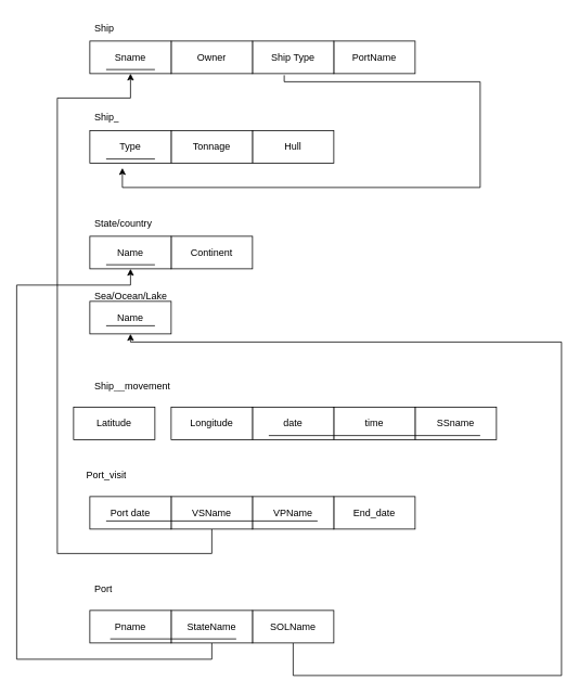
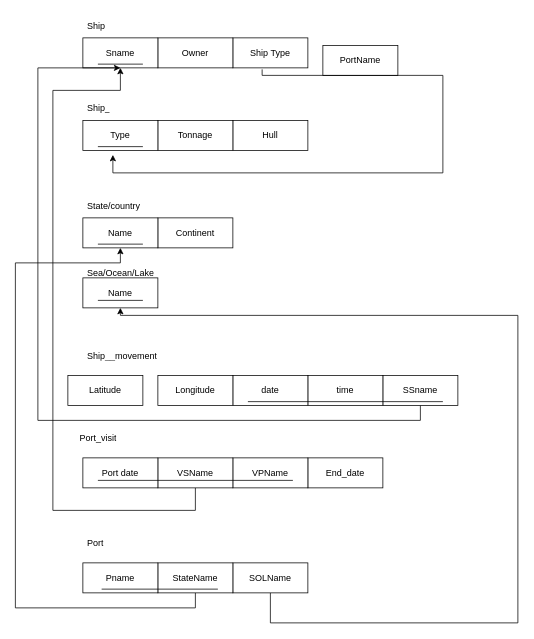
- <mxCell id="2" value="PortName" style="whiteSpace=wrap;html=1;align=center;" vertex="1" parent="1"><mxGeometry x="410" y="50" width="100" height="40" as="geometry" /></mxCell>
+ <mxCell id="2" value="PortName" style="whiteSpace=wrap;html=1;align=center;" vertex="1" parent="1"><mxGeometry x="430" y="60" width="100" height="40" as="geometry" /></mxCell>
+ <mxCell id="20" style="edgeStyle=orthogonalEdgeStyle;rounded=0;orthogonalLoop=1;jettySize=auto;html=1;entryX=0.5;entryY=1;entryDx=0;entryDy=0;" edge="1" parent="1" source="21" target="6"><mxGeometry relative="1" as="geometry"><Array as="points"><mxPoint x="560" y="560" /><mxPoint x="50" y="560" /><mxPoint x="50" y="90" /></Array></mxGeometry></mxCell>
